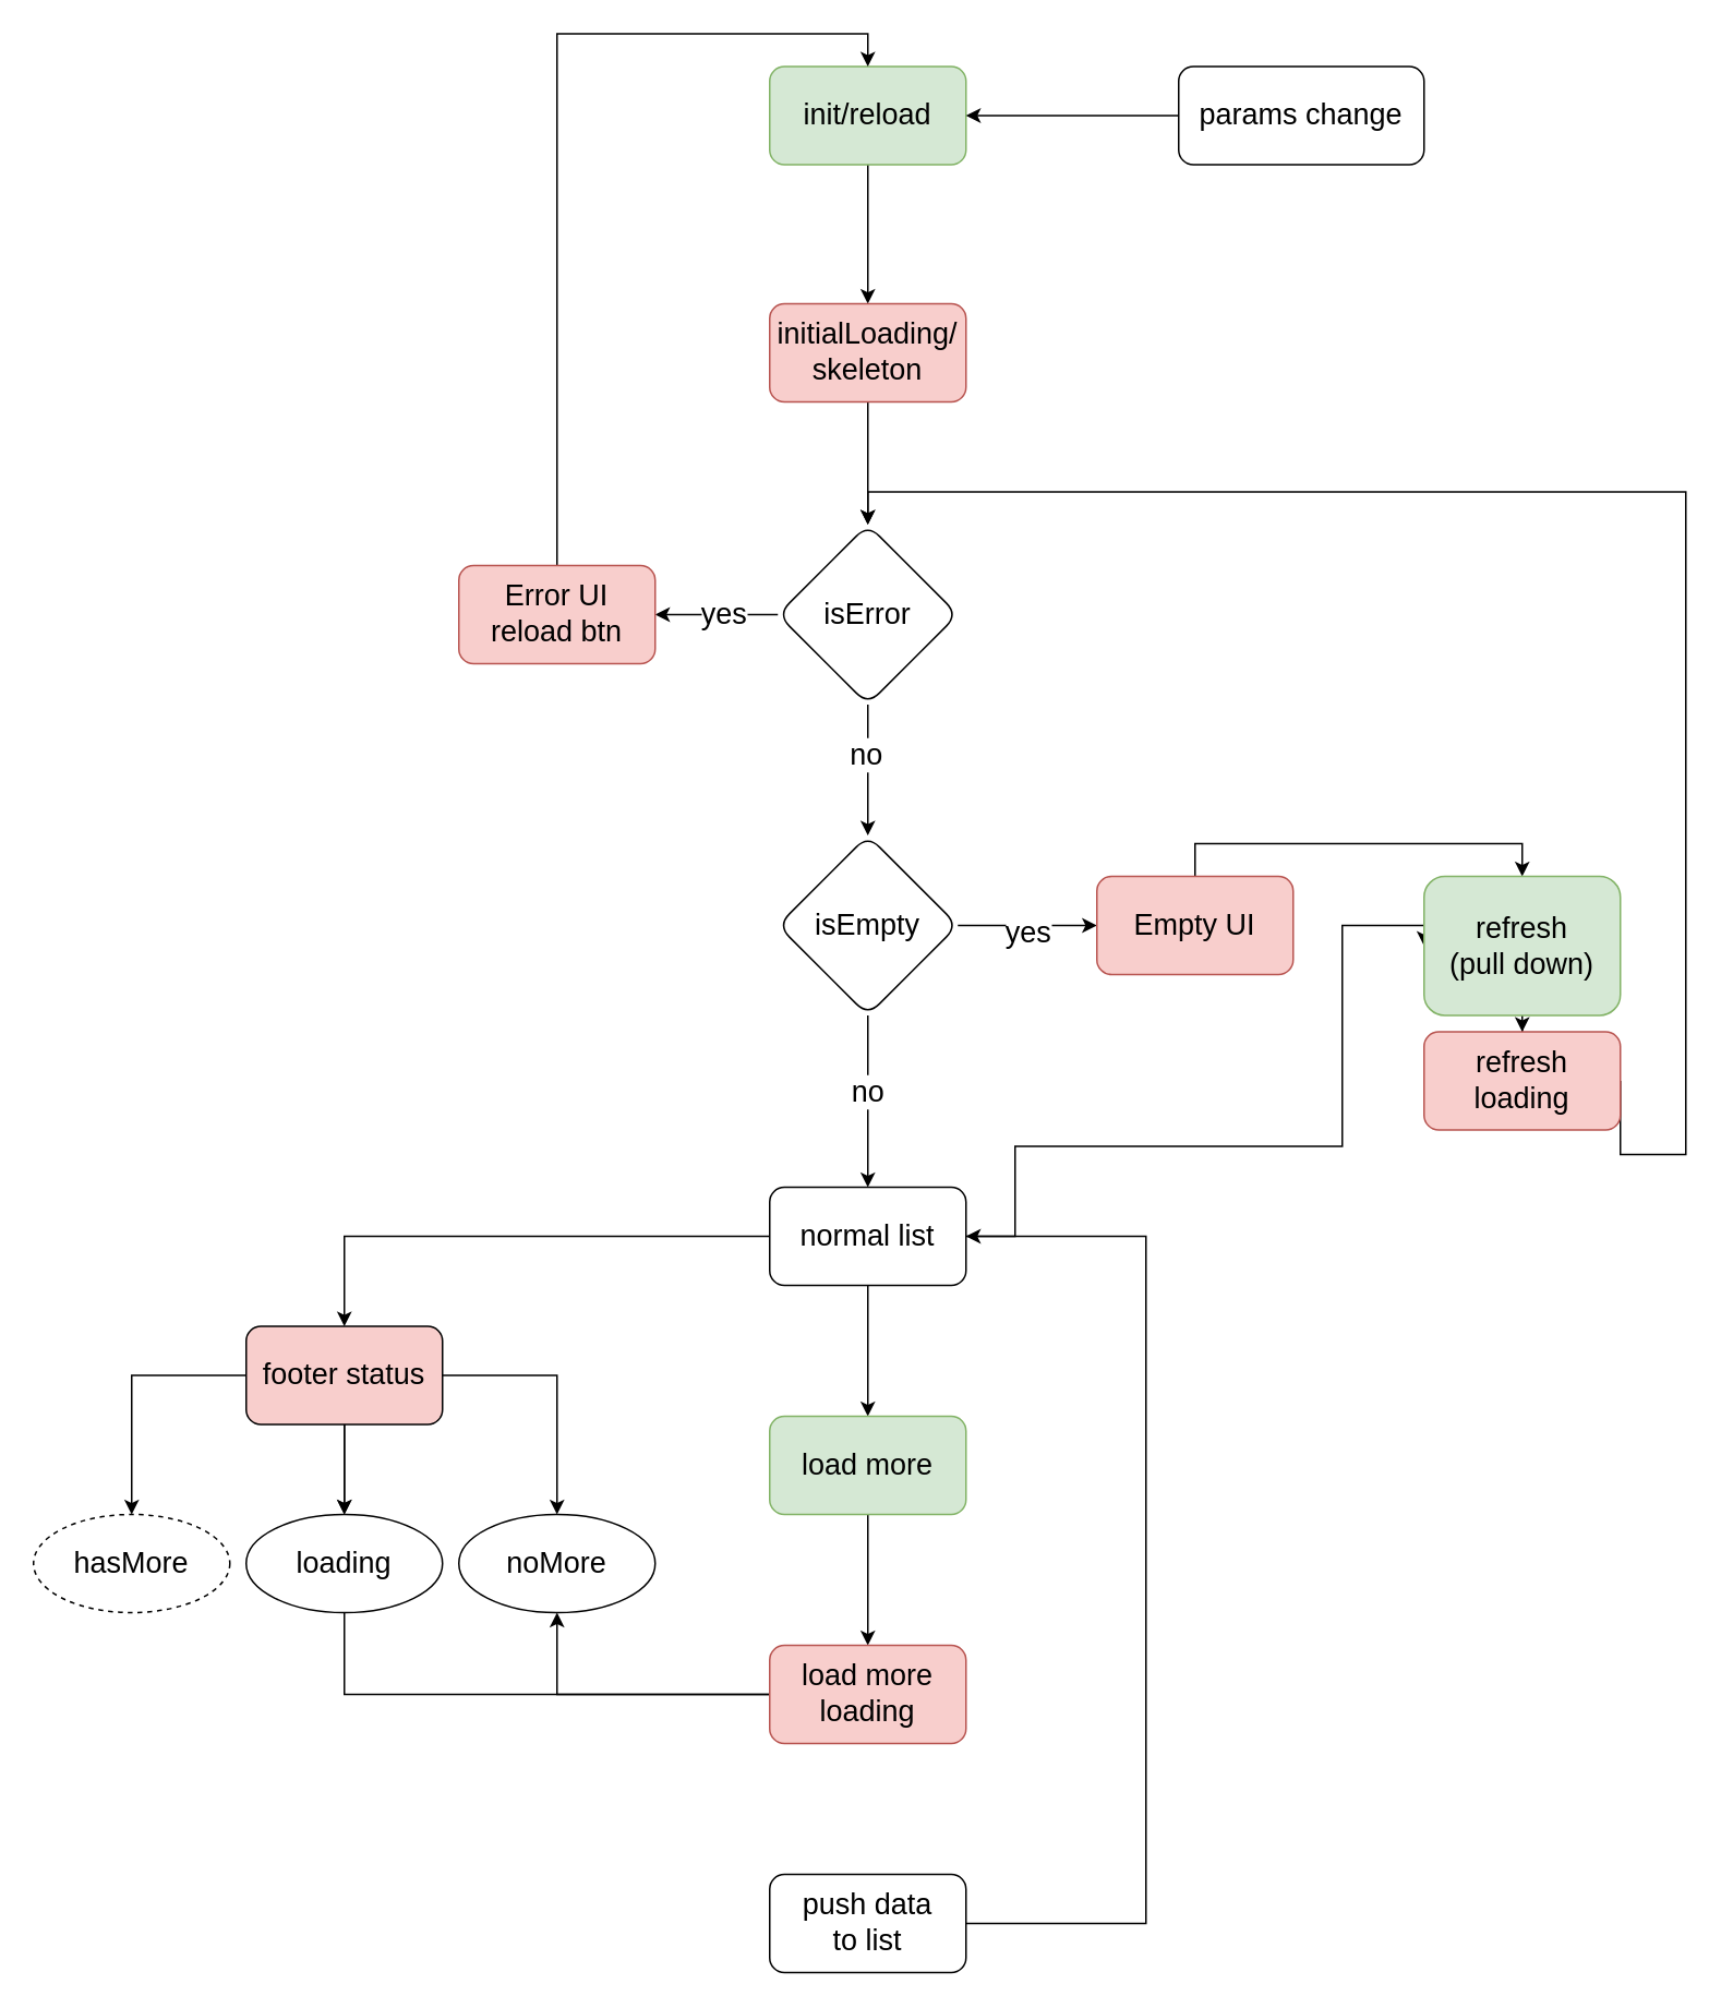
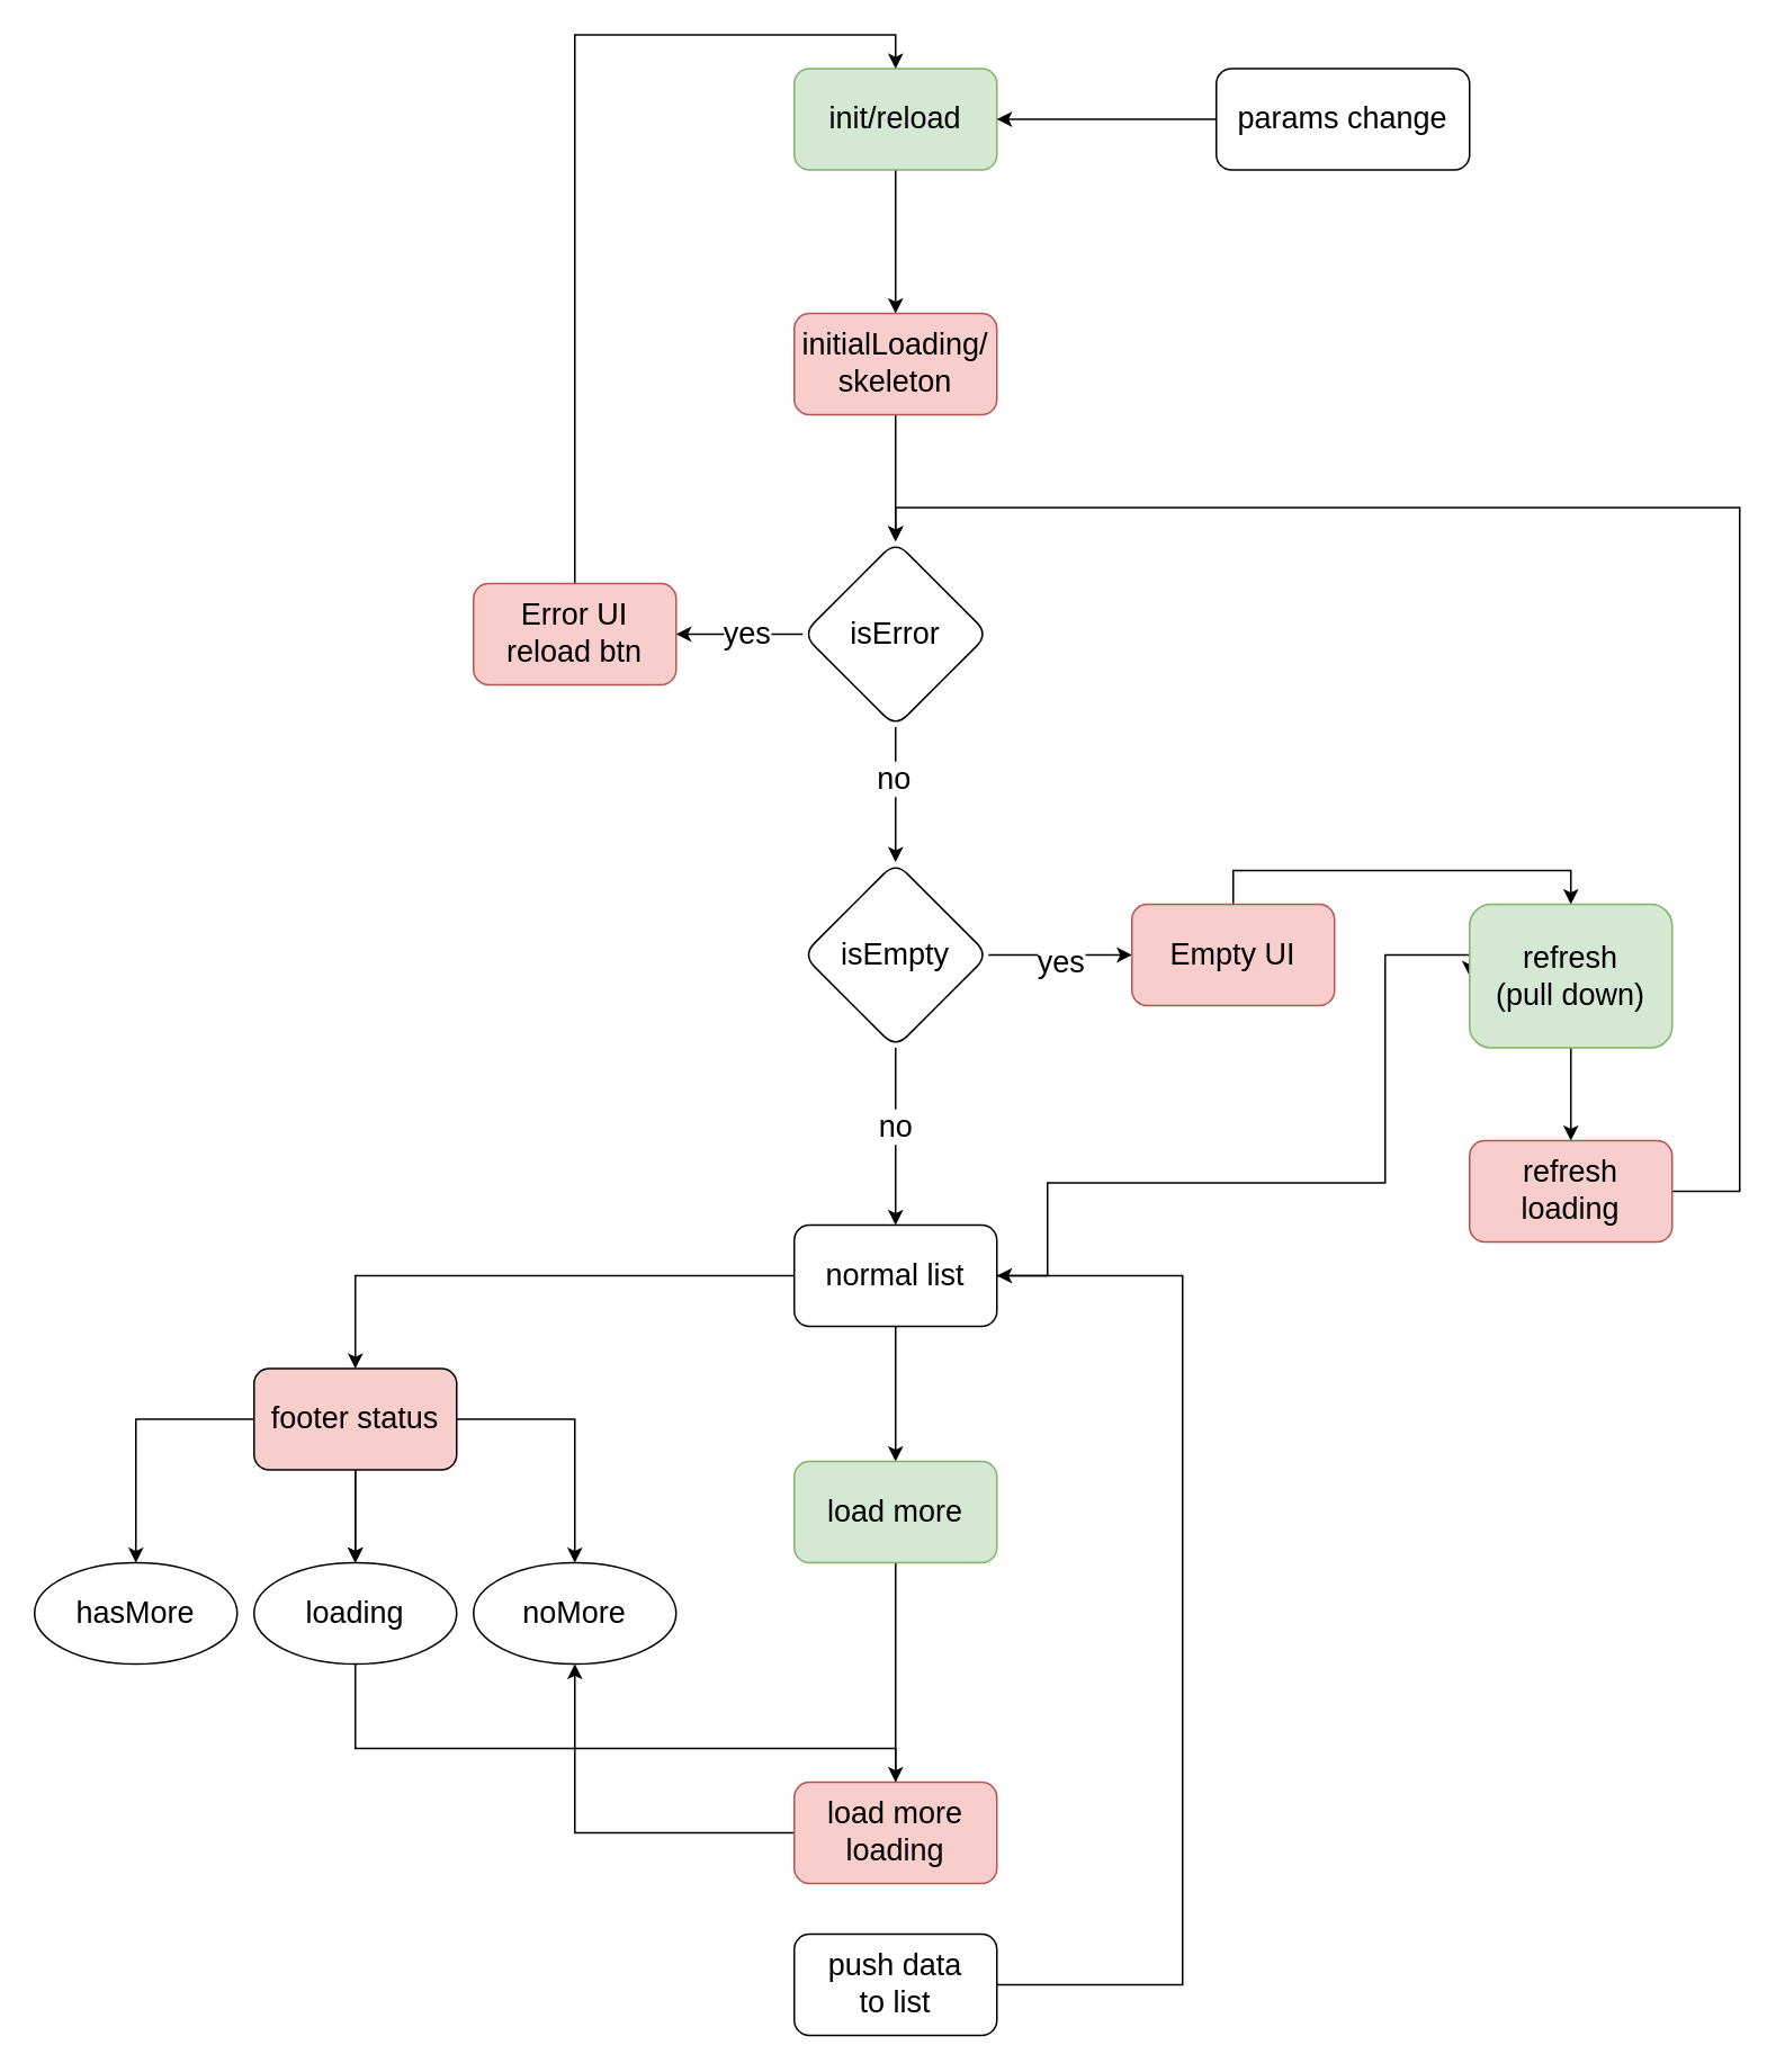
- <mxCell id="27" value="refresh loading" style="whiteSpace=wrap;html=1;rounded=1;fontSize=18;fillColor=#f8cecc;strokeColor=#b85450;" vertex="1" parent="1"><mxGeometry x="870" y="630" width="120" height="60" as="geometry" /></mxCell>
+ <mxCell id="27" value="refresh loading" style="whiteSpace=wrap;html=1;rounded=1;fontSize=18;fillColor=#f8cecc;strokeColor=#b85450;" vertex="1" parent="1"><mxGeometry x="870" y="675" width="120" height="60" as="geometry" /></mxCell>
- <mxCell id="40" value="hasMore" style="ellipse;whiteSpace=wrap;html=1;rounded=1;fontSize=18;dashed=1;" vertex="1" parent="1"><mxGeometry x="20" y="925" width="120" height="60" as="geometry" /></mxCell>
+ <mxCell id="40" value="hasMore" style="ellipse;whiteSpace=wrap;html=1;rounded=1;fontSize=18;" vertex="1" parent="1"><mxGeometry x="20" y="925" width="120" height="60" as="geometry" /></mxCell>
- <mxCell id="32" value="load more&lt;br&gt;loading" style="whiteSpace=wrap;html=1;rounded=1;fontSize=18;fillColor=#f8cecc;strokeColor=#b85450;" vertex="1" parent="1"><mxGeometry x="470" y="1005" width="120" height="60" as="geometry" /></mxCell>
+ <mxCell id="32" value="load more&lt;br&gt;loading" style="whiteSpace=wrap;html=1;rounded=1;fontSize=18;fillColor=#f8cecc;strokeColor=#b85450;" vertex="1" parent="1"><mxGeometry x="470" y="1055" width="120" height="60" as="geometry" /></mxCell>
